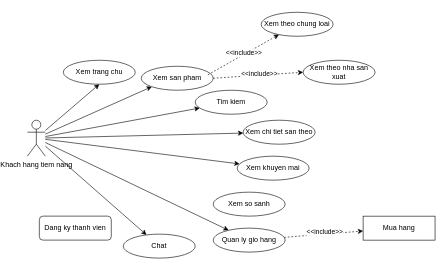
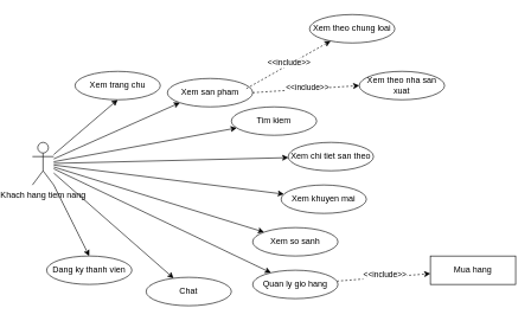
+ <mxCell id="7" style="edgeStyle=none;html=1;" edge="1" parent="1" source="11" target="19"><mxGeometry relative="1" as="geometry" /></mxCell>
+ <mxCell id="8" style="edgeStyle=none;html=1;entryX=0.5;entryY=0;entryDx=0;entryDy=0;" edge="1" parent="1" source="11" target="13"><mxGeometry relative="1" as="geometry" /></mxCell>
- <mxCell id="13" value="Dang ky thanh vien" style="whiteSpace=wrap;html=1;rounded=1;" vertex="1" parent="1"><mxGeometry x="40" y="360" width="120" height="40" as="geometry" /></mxCell>
+ <mxCell id="13" value="Dang ky thanh vien" style="ellipse;whiteSpace=wrap;html=1;" vertex="1" parent="1"><mxGeometry x="40" y="360" width="120" height="40" as="geometry" /></mxCell>
